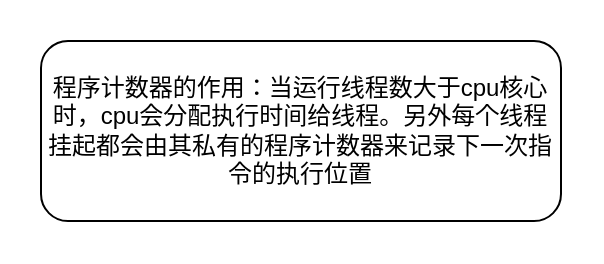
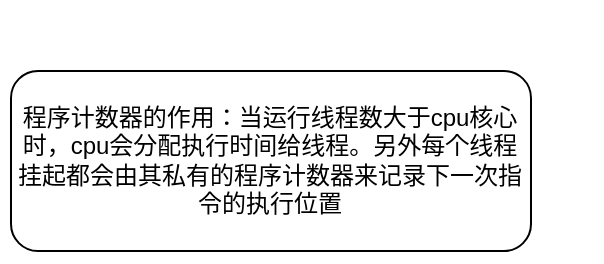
- <mxCell id="2" value="程序计数器的作用：当运行线程数大于cpu核心时，cpu会分配执行时间给线程。另外每个线程挂起都会由其私有的程序计数器来记录下一次指令的执行位置" style="rounded=1;whiteSpace=wrap;html=1;" vertex="1" parent="1"><mxGeometry x="20" y="20" width="260" height="90" as="geometry" /></mxCell>
+ <mxCell id="2" value="程序计数器的作用：当运行线程数大于cpu核心时，cpu会分配执行时间给线程。另外每个线程挂起都会由其私有的程序计数器来记录下一次指令的执行位置" style="rounded=1;whiteSpace=wrap;html=1;" vertex="1" parent="1"><mxGeometry x="5" y="35" width="260" height="90" as="geometry" /></mxCell>
